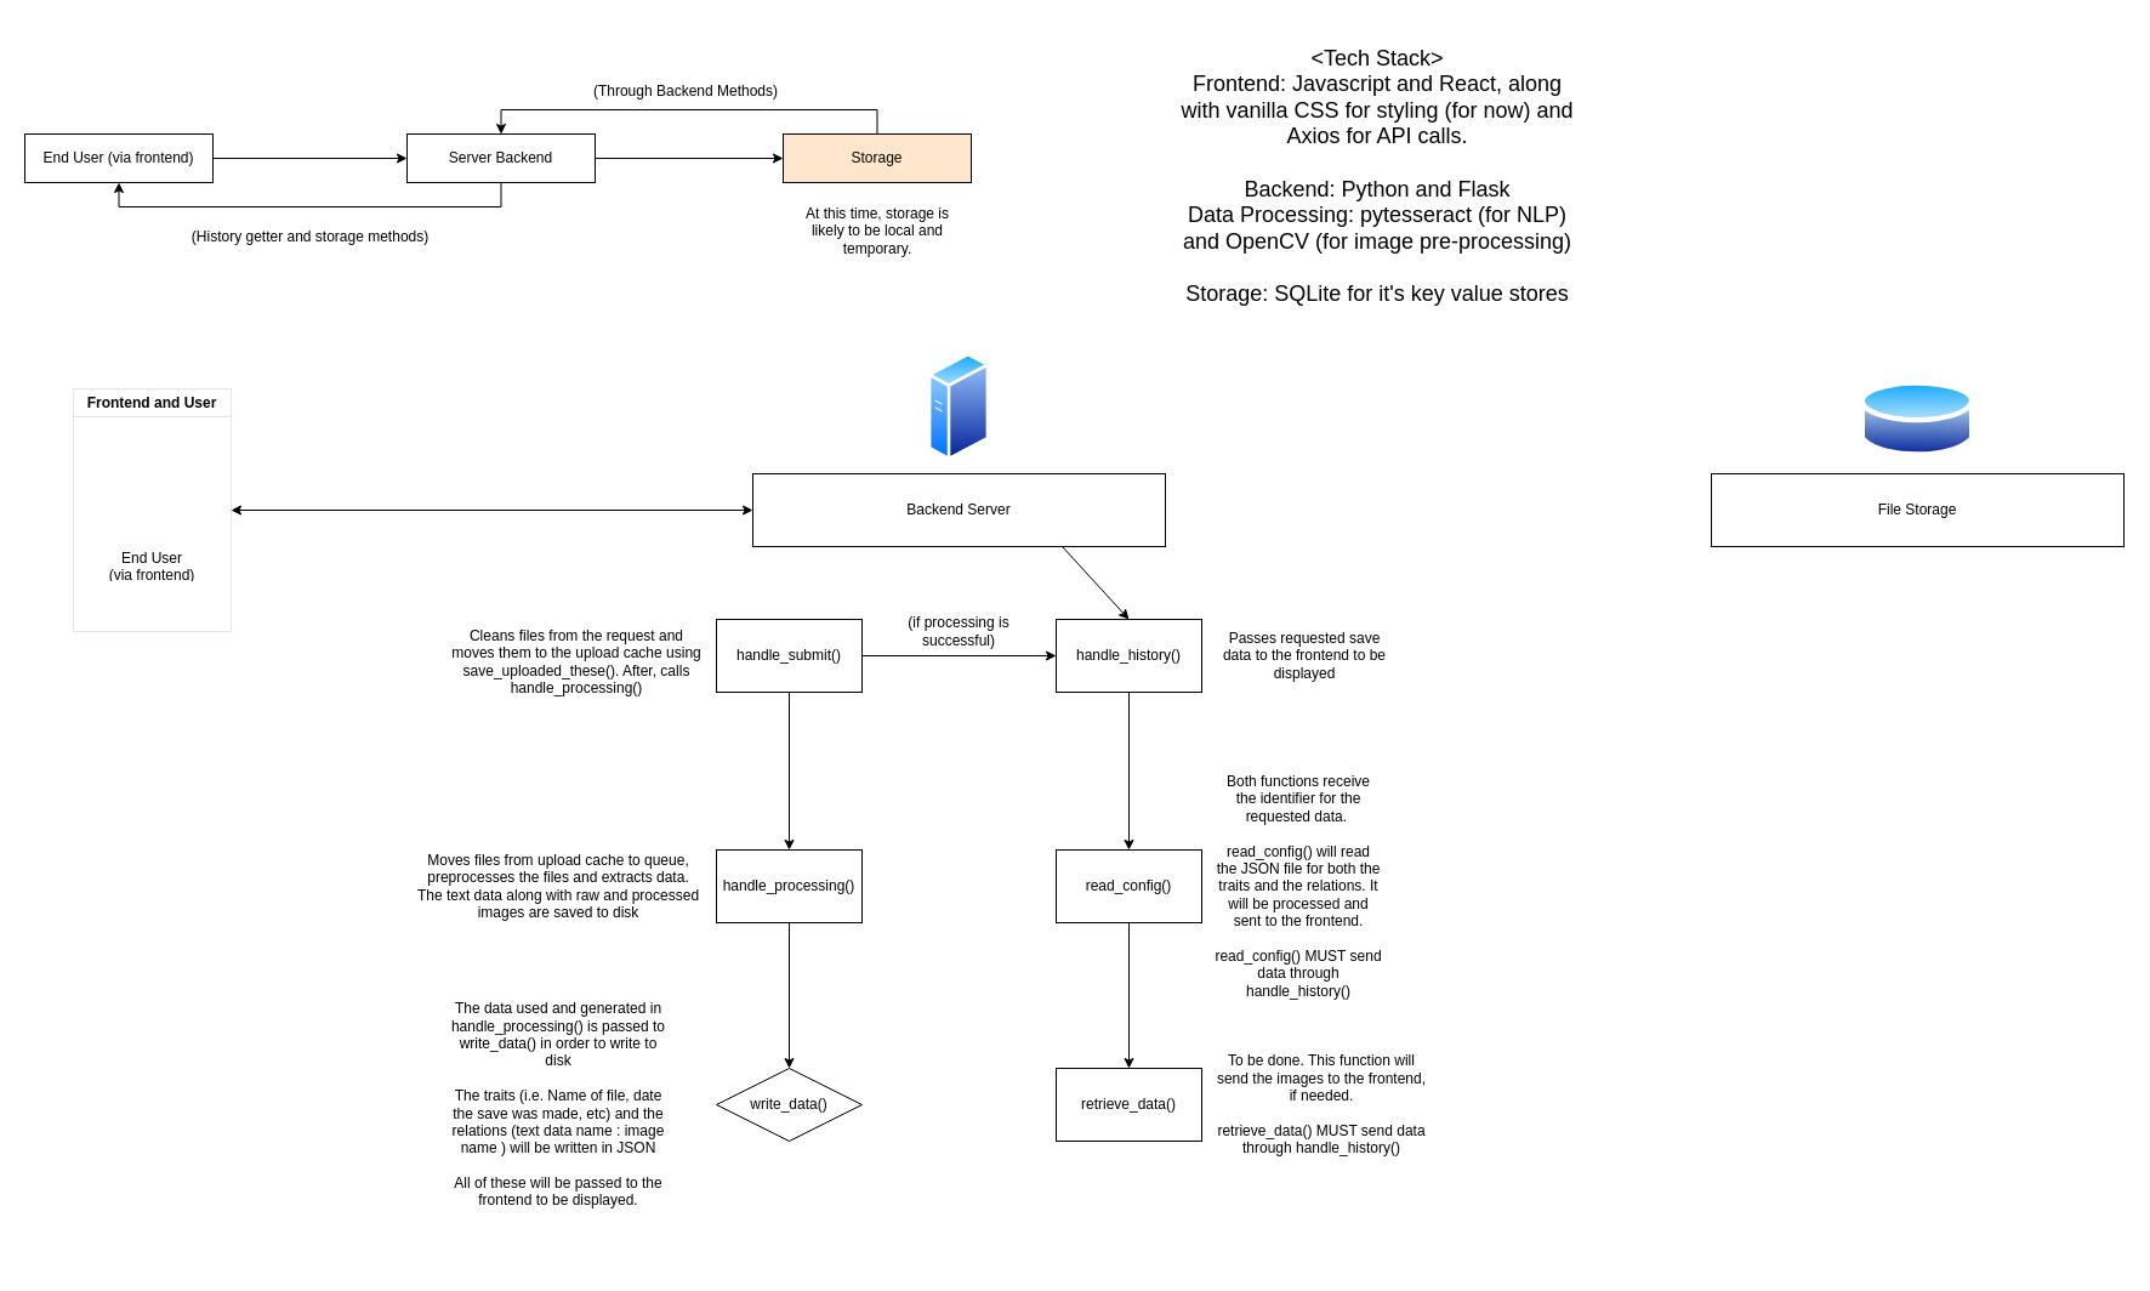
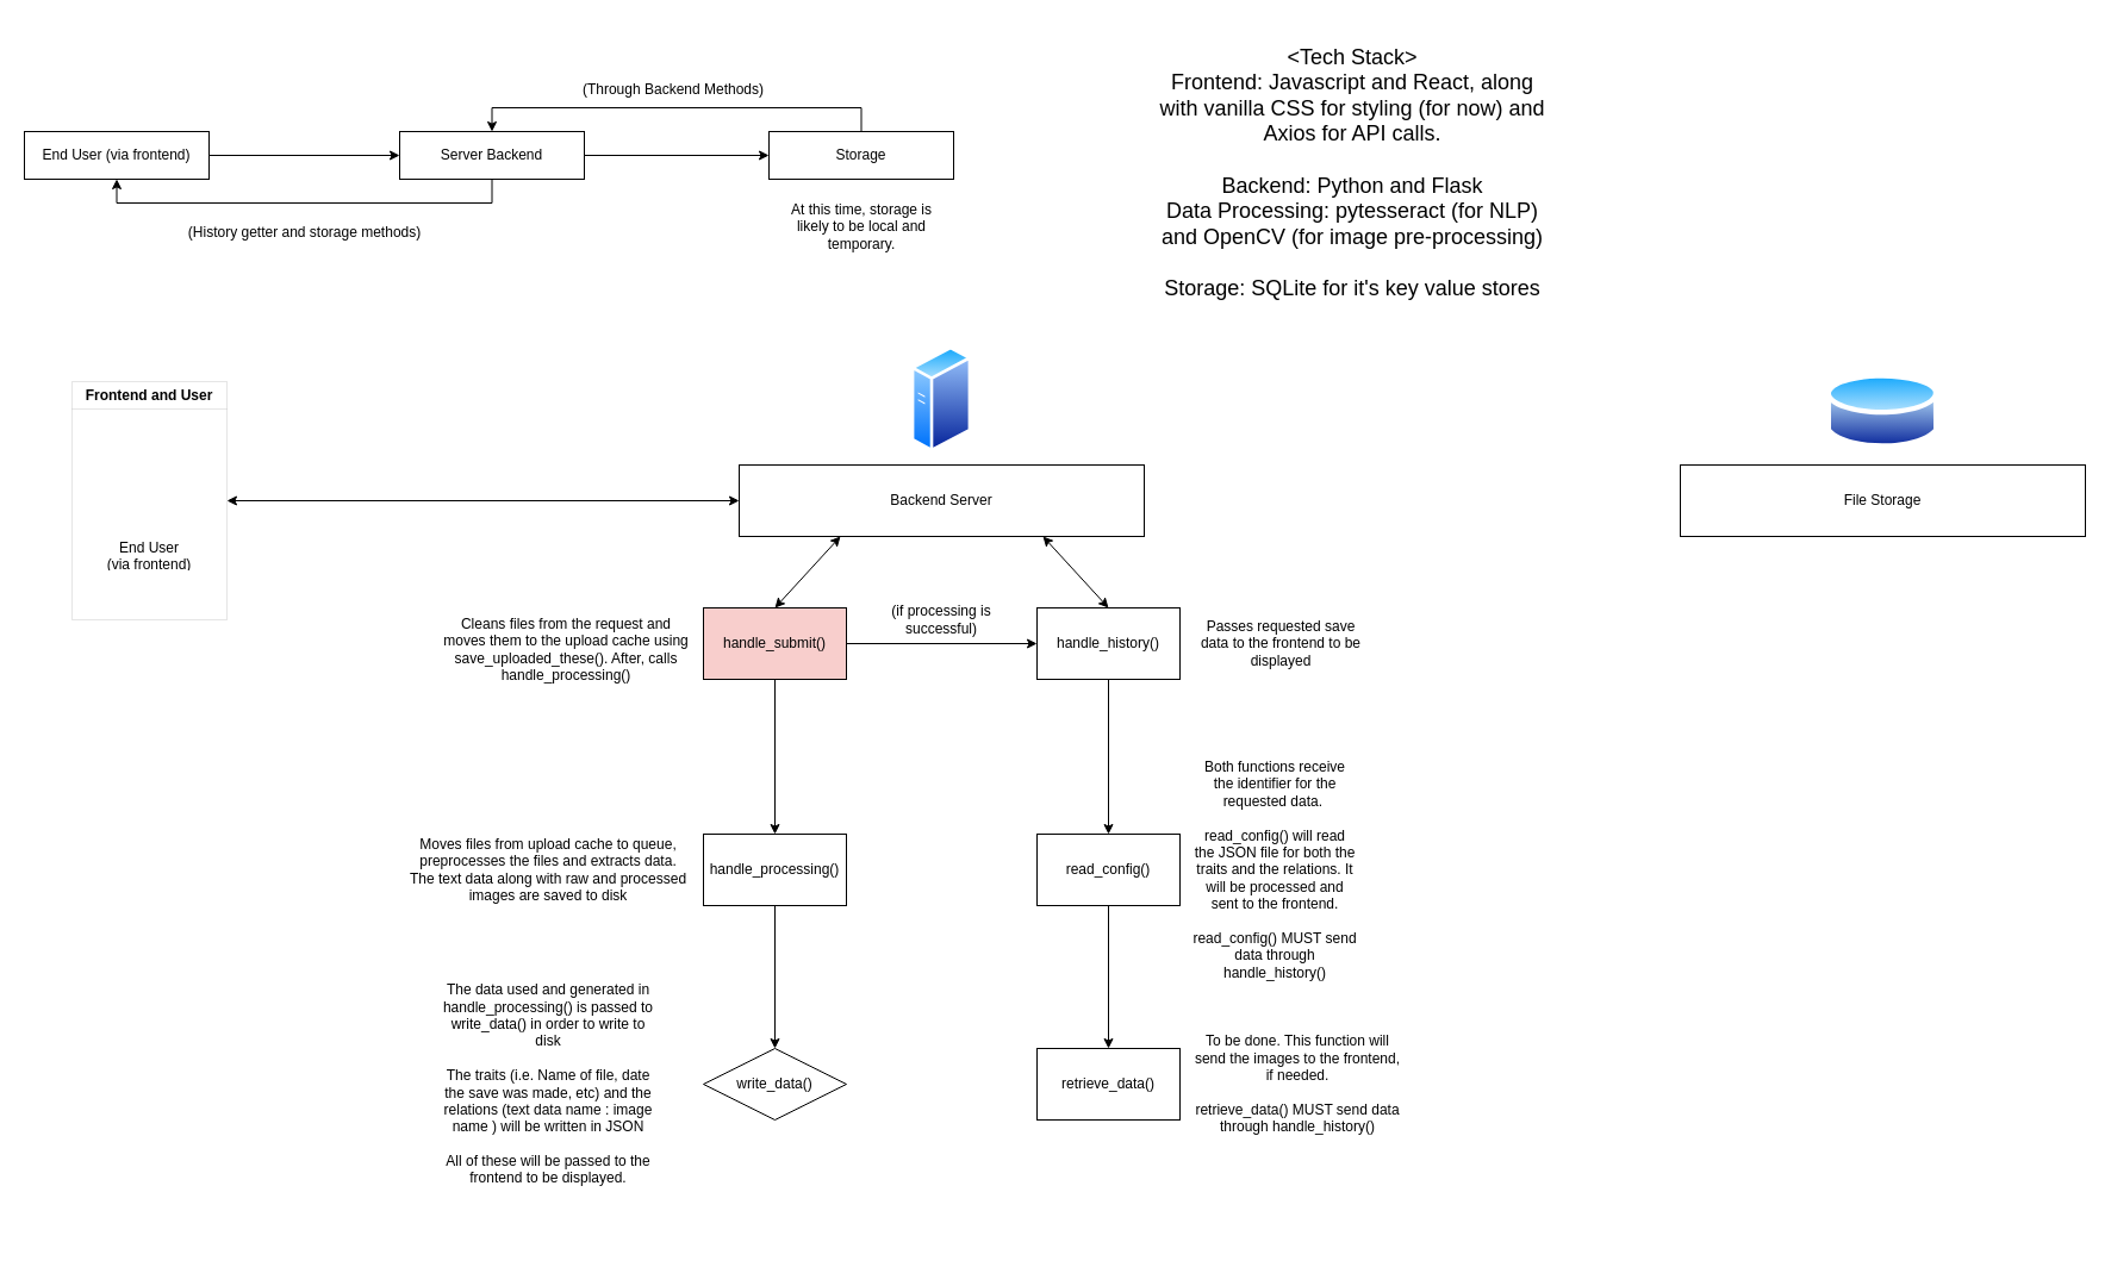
- <mxCell id="5" value="Storage" style="rounded=0;whiteSpace=wrap;html=1;fillColor=#ffe6cc;" vertex="1" parent="1"><mxGeometry x="645" y="110" width="155" height="40" as="geometry" /></mxCell>
+ <mxCell id="5" value="Storage" style="rounded=0;whiteSpace=wrap;html=1;" vertex="1" parent="1"><mxGeometry x="645" y="110" width="155" height="40" as="geometry" /></mxCell>
- <mxCell id="20" value="" style="endArrow=none;startArrow=classic;html=1;rounded=0;entryX=0.75;entryY=1;entryDx=0;entryDy=0;exitX=0.5;exitY=0;exitDx=0;exitDy=0;" edge="1" parent="1" source="18" target="12"><mxGeometry width="50" height="50" relative="1" as="geometry"><mxPoint x="790" y="530" as="sourcePoint" /><mxPoint x="840" y="480" as="targetPoint" /></mxGeometry></mxCell>
+ <mxCell id="20" value="" style="endArrow=classic;startArrow=classic;html=1;rounded=0;entryX=0.75;entryY=1;entryDx=0;entryDy=0;exitX=0.5;exitY=0;exitDx=0;exitDy=0;" edge="1" parent="1" source="18" target="12"><mxGeometry width="50" height="50" relative="1" as="geometry"><mxPoint x="790" y="530" as="sourcePoint" /><mxPoint x="840" y="480" as="targetPoint" /></mxGeometry></mxCell>
+ <mxCell id="19" value="" style="endArrow=classic;startArrow=classic;html=1;rounded=0;entryX=0.25;entryY=1;entryDx=0;entryDy=0;exitX=0.5;exitY=0;exitDx=0;exitDy=0;" edge="1" parent="1" source="16" target="12"><mxGeometry width="50" height="50" relative="1" as="geometry"><mxPoint x="620" y="660" as="sourcePoint" /><mxPoint x="670" y="610" as="targetPoint" /></mxGeometry></mxCell>
- <mxCell id="16" value="handle_submit()" style="rounded=0;whiteSpace=wrap;html=1;" vertex="1" parent="1"><mxGeometry x="590" y="510" width="120" height="60" as="geometry" /></mxCell>
+ <mxCell id="16" value="handle_submit()" style="rounded=0;whiteSpace=wrap;html=1;fillColor=#f8cecc;" vertex="1" parent="1"><mxGeometry x="590" y="510" width="120" height="60" as="geometry" /></mxCell>
